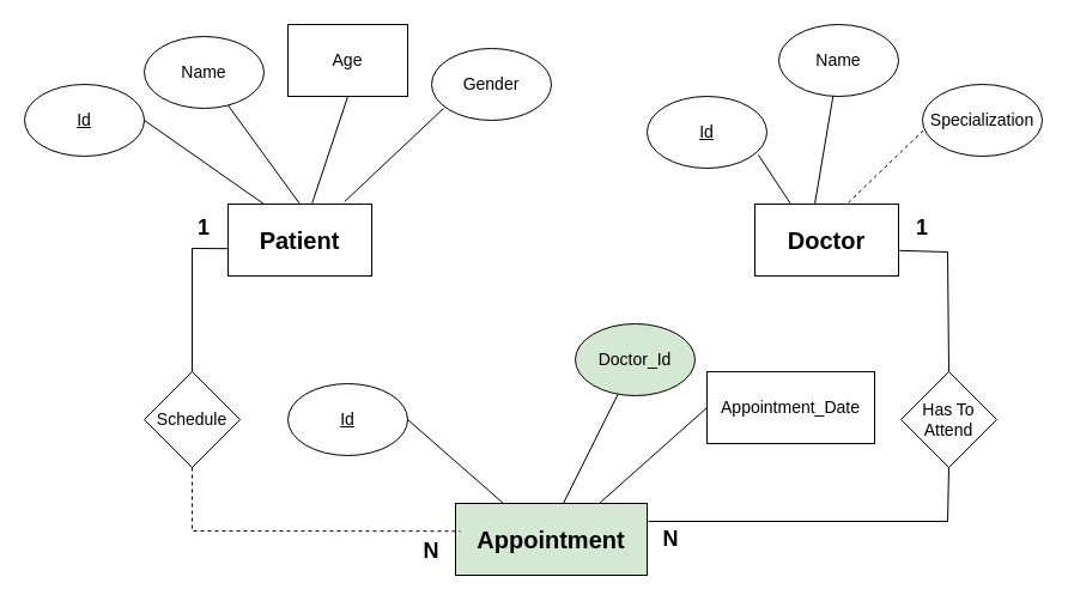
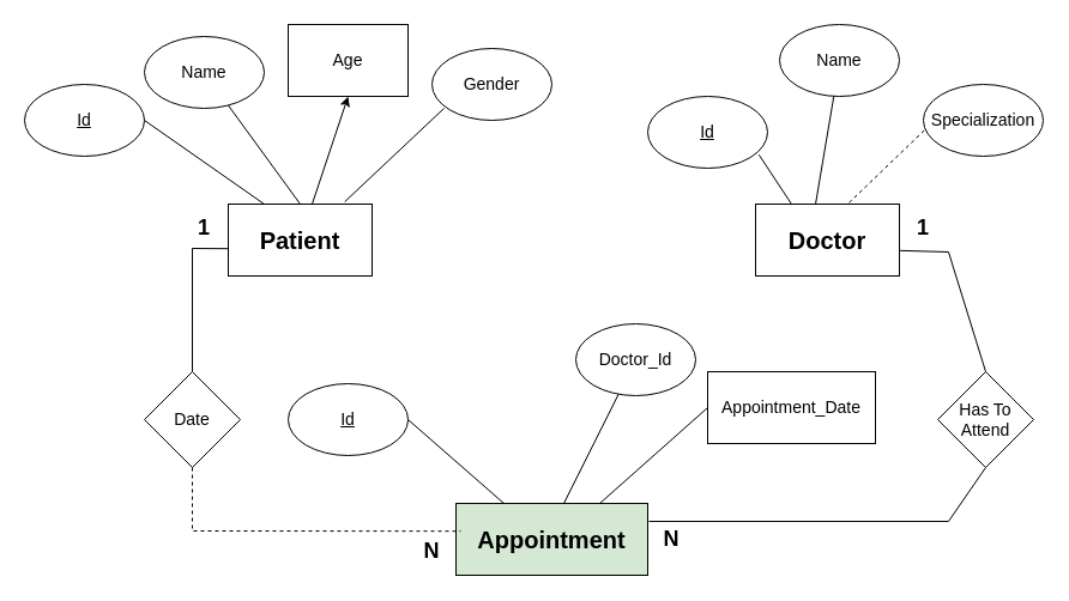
- <mxCell id="22" value="" style="endArrow=none;html=1;rounded=0;exitX=0.583;exitY=0;exitDx=0;exitDy=0;exitPerimeter=0;entryX=0.5;entryY=1;entryDx=0;entryDy=0;" parent="1" source="2" target="10" edge="1"><mxGeometry width="50" height="50" relative="1" as="geometry"><mxPoint x="250" y="160" as="sourcePoint" /><mxPoint x="300" y="110" as="targetPoint" /></mxGeometry></mxCell>
+ <mxCell id="22" value="" style="endArrow=classic;html=1;rounded=0;exitX=0.583;exitY=0;exitDx=0;exitDy=0;exitPerimeter=0;entryX=0.5;entryY=1;entryDx=0;entryDy=0;" parent="1" source="2" target="10" edge="1"><mxGeometry width="50" height="50" relative="1" as="geometry"><mxPoint x="250" y="160" as="sourcePoint" /><mxPoint x="300" y="110" as="targetPoint" /></mxGeometry></mxCell>
- <mxCell id="5" value="Doctor_Id" style="ellipse;whiteSpace=wrap;html=1;fontSize=14;fillColor=#d5e8d4;" parent="1" vertex="1"><mxGeometry x="480" y="270" width="100" height="60" as="geometry" /></mxCell>
+ <mxCell id="5" value="Doctor_Id" style="ellipse;whiteSpace=wrap;html=1;fontSize=14;" parent="1" vertex="1"><mxGeometry x="480" y="270" width="100" height="60" as="geometry" /></mxCell>
- <mxCell id="26" value="Schedule" style="rhombus;whiteSpace=wrap;html=1;fontSize=14;" parent="1" vertex="1"><mxGeometry x="120" y="310" width="80" height="80" as="geometry" /></mxCell>
+ <mxCell id="26" value="Date" style="rhombus;whiteSpace=wrap;html=1;fontSize=14;" parent="1" vertex="1"><mxGeometry x="120" y="310" width="80" height="80" as="geometry" /></mxCell>
- <mxCell id="27" value="Has To Attend" style="rhombus;whiteSpace=wrap;html=1;fontSize=14;" parent="1" vertex="1"><mxGeometry x="752" y="310" width="80" height="80" as="geometry" /></mxCell>
+ <mxCell id="27" value="Has To Attend" style="rhombus;whiteSpace=wrap;html=1;fontSize=14;" parent="1" vertex="1"><mxGeometry x="782" y="310" width="80" height="80" as="geometry" /></mxCell>
